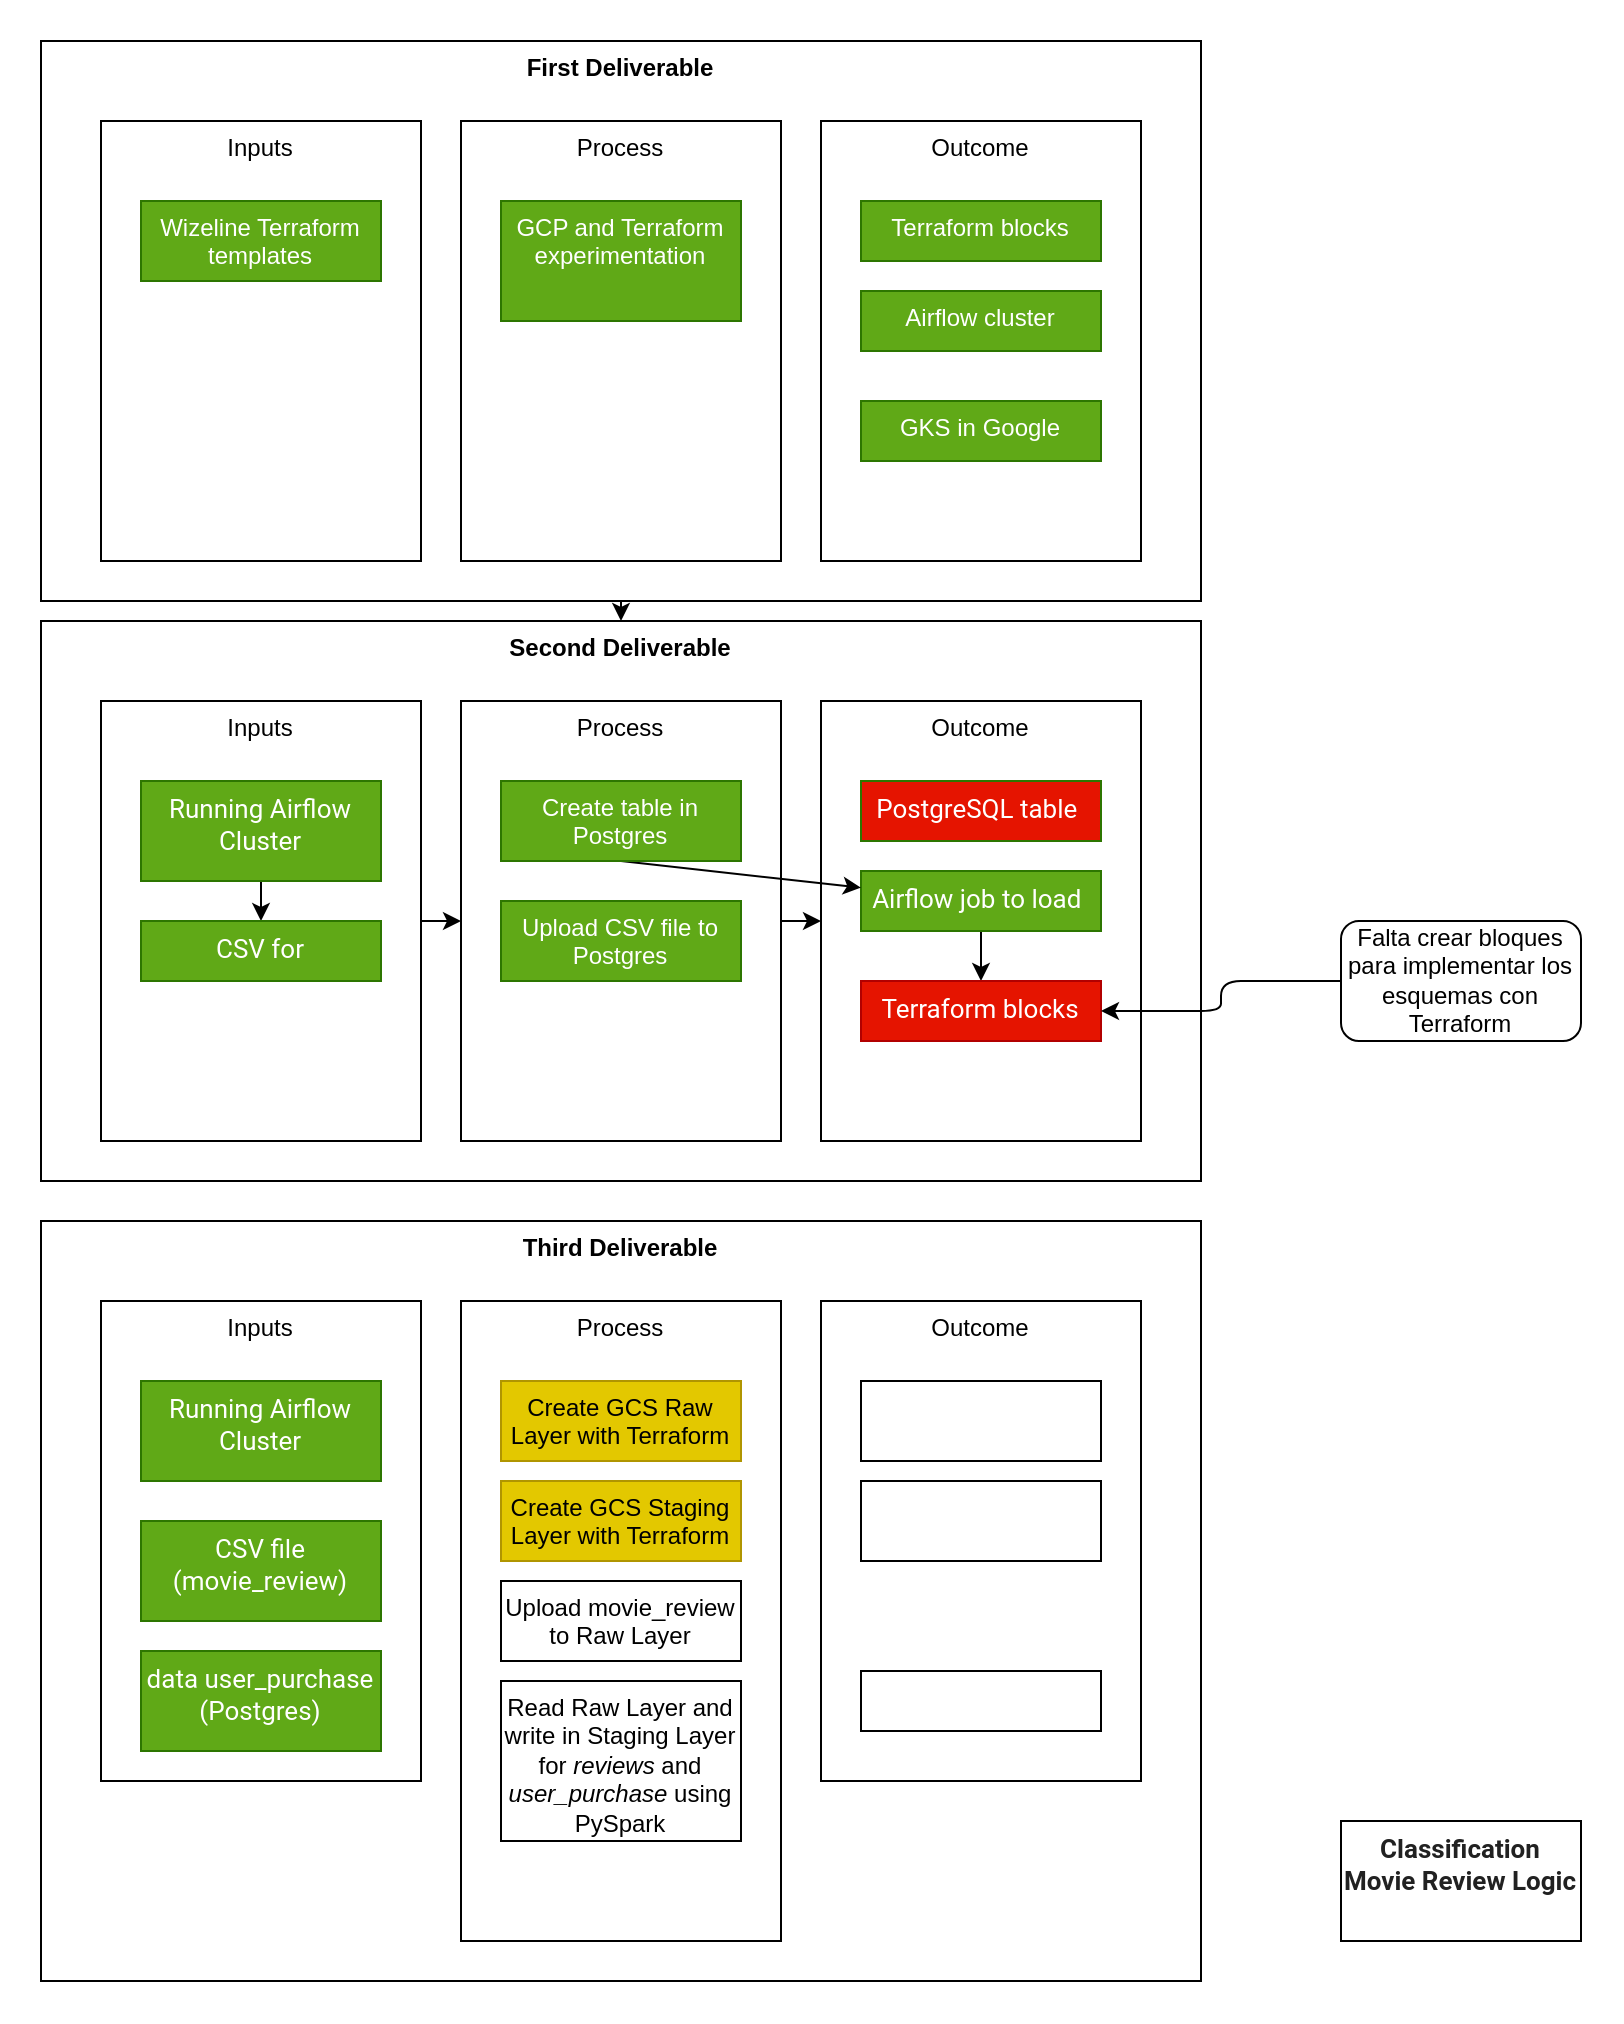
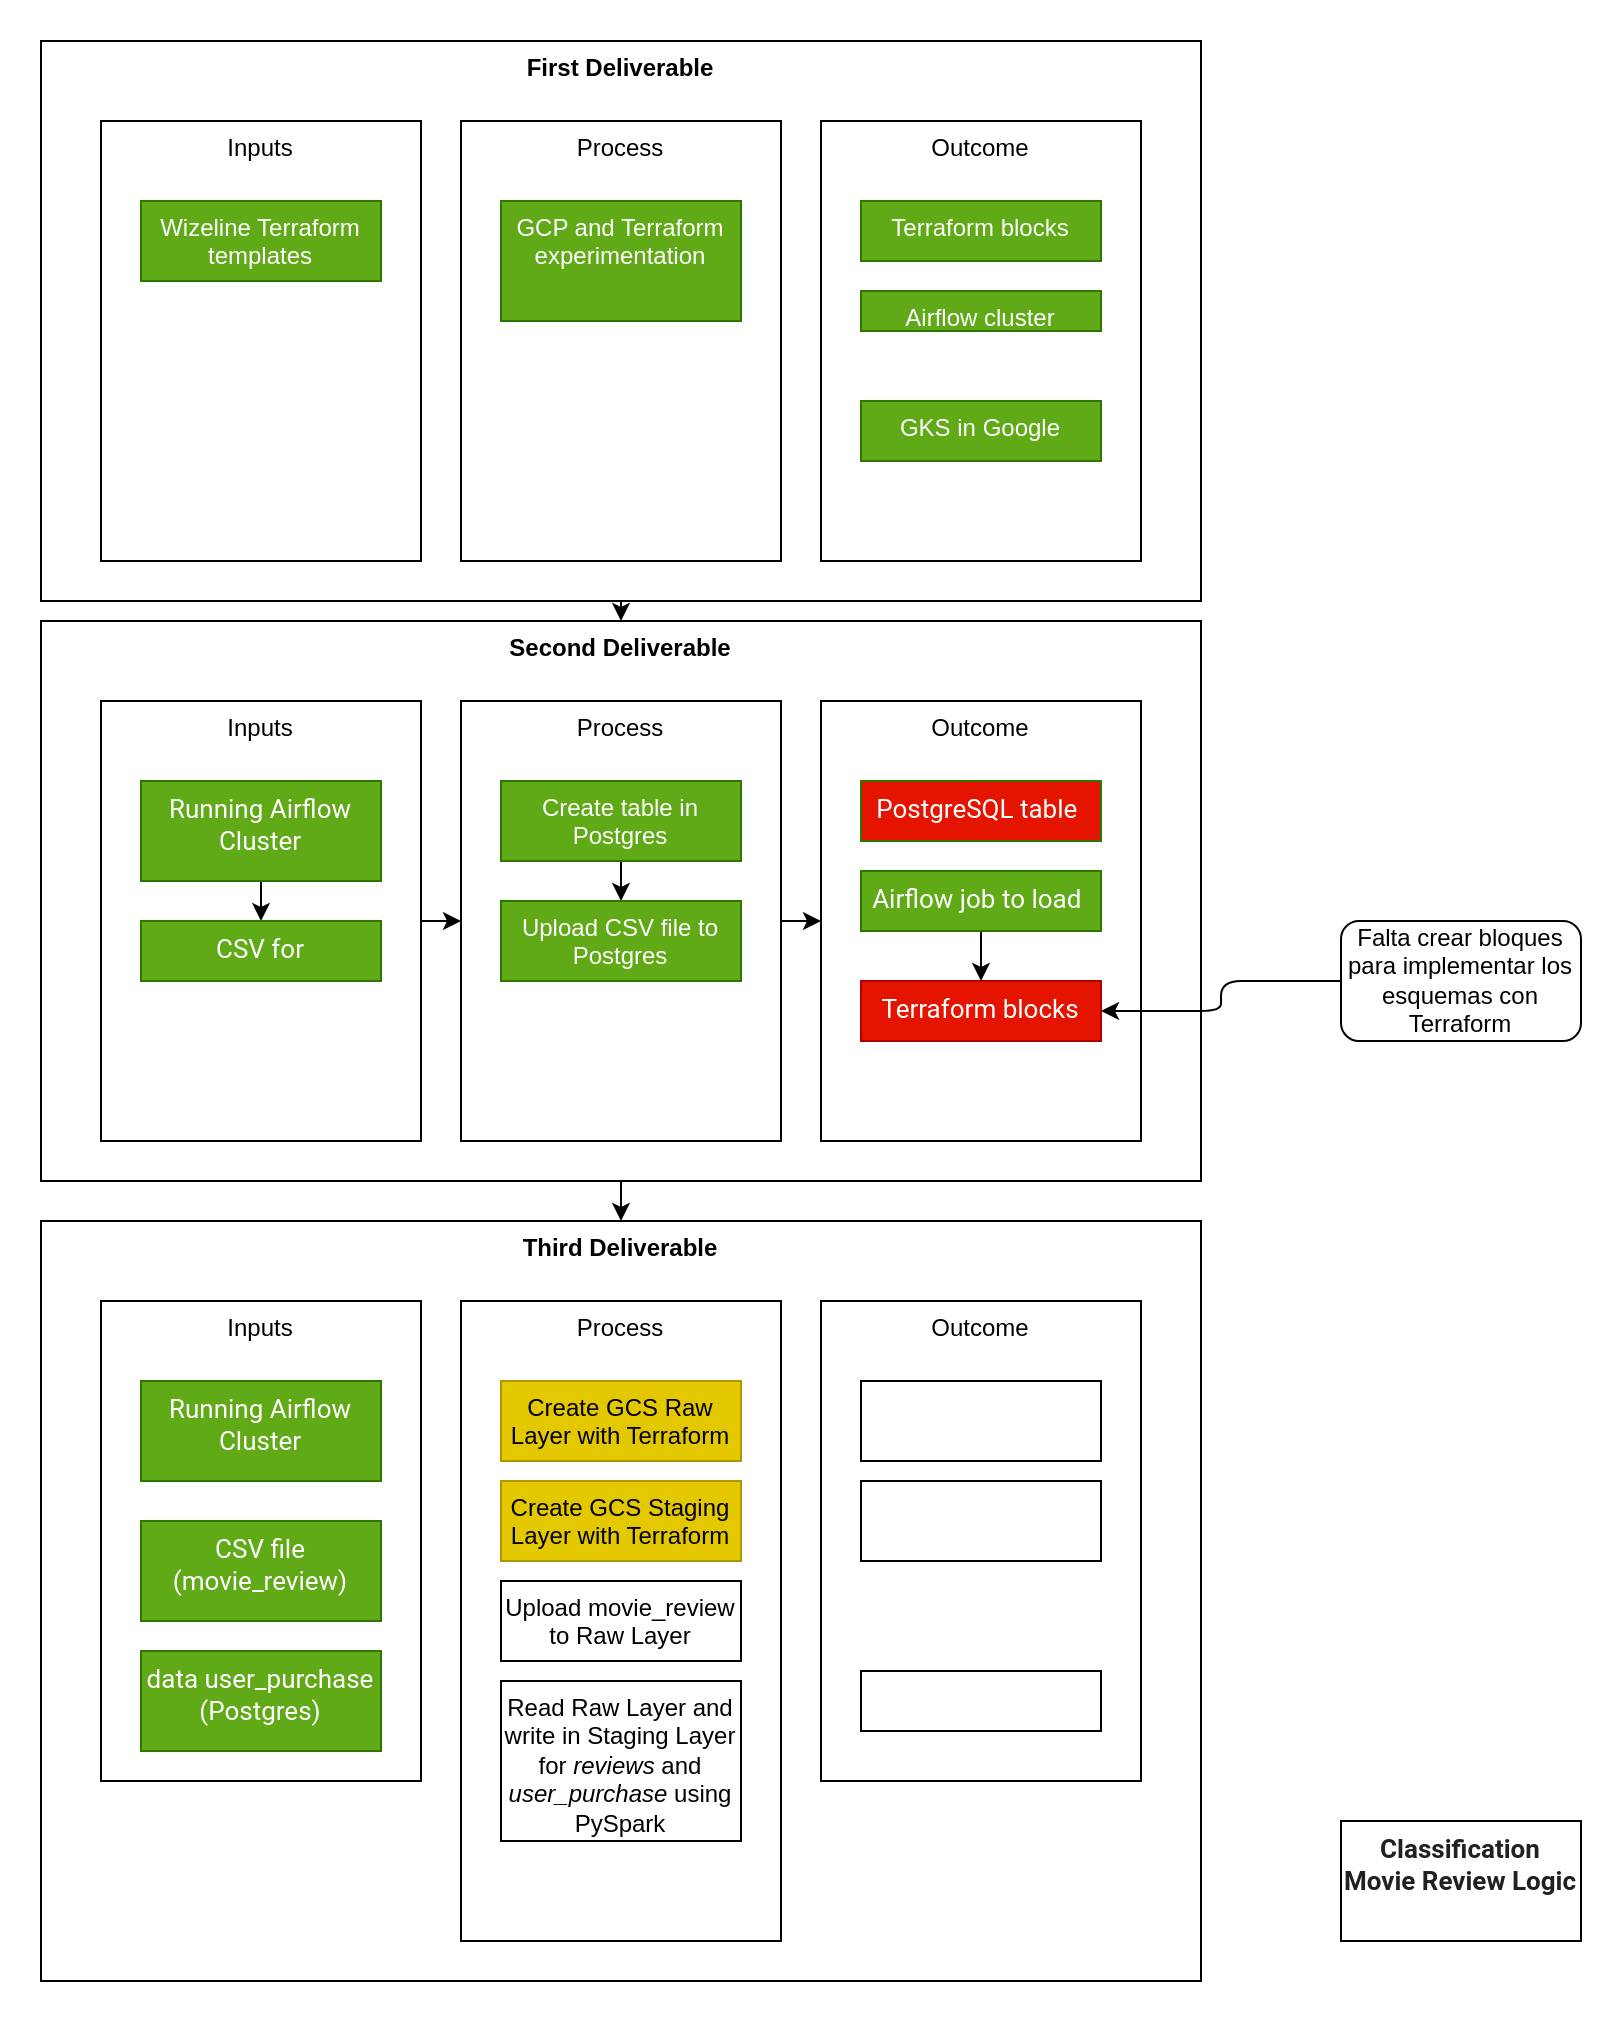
- <mxCell id="8" value="Airflow cluster" style="rounded=0;whiteSpace=wrap;html=1;verticalAlign=top;fillColor=#60a917;strokeColor=#2D7600;fontColor=#ffffff;" parent="1" vertex="1"><mxGeometry x="430" y="145" width="120" height="30" as="geometry" /></mxCell>
+ <mxCell id="8" value="Airflow cluster" style="rounded=0;whiteSpace=wrap;html=1;verticalAlign=top;fillColor=#60a917;strokeColor=#2D7600;fontColor=#ffffff;" parent="1" vertex="1"><mxGeometry x="430" y="145" width="120" height="20" as="geometry" /></mxCell>
- <mxCell id="23" style="edgeStyle=none;html=1;exitX=0.5;exitY=1;exitDx=0;exitDy=0;" parent="1" source="24" target="21" edge="1"><mxGeometry relative="1" as="geometry" /></mxCell>
+ <mxCell id="23" style="edgeStyle=none;html=1;exitX=0.5;exitY=1;exitDx=0;exitDy=0;entryX=0.5;entryY=0;entryDx=0;entryDy=0;" parent="1" source="24" target="25" edge="1"><mxGeometry relative="1" as="geometry" /></mxCell>
- <mxCell id="12" style="edgeStyle=none;html=1;exitX=0.5;exitY=1;exitDx=0;exitDy=0;" parent="1" source="13" target="28" edge="1"><mxGeometry relative="1" as="geometry" /></mxCell>
+ <mxCell id="12" style="edgeStyle=none;html=1;exitX=0.5;exitY=1;exitDx=0;exitDy=0;entryX=0.5;entryY=0;entryDx=0;entryDy=0;" parent="1" source="13" target="29" edge="1"><mxGeometry relative="1" as="geometry" /></mxCell>
